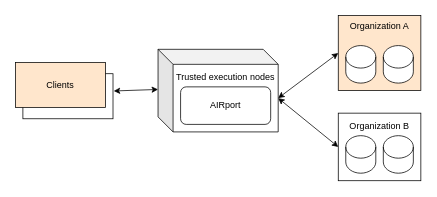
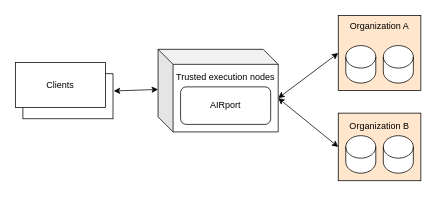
- <mxCell id="14" value="Clients" style="rounded=0;whiteSpace=wrap;html=1;fillColor=#ffe6cc;" vertex="1" parent="1"><mxGeometry x="20" y="82.5" width="120" height="60" as="geometry" /></mxCell>
+ <mxCell id="14" value="Clients" style="rounded=0;whiteSpace=wrap;html=1;" vertex="1" parent="1"><mxGeometry x="20" y="82.5" width="120" height="60" as="geometry" /></mxCell>
- <mxCell id="3" value="Organization B&lt;br&gt;&lt;br&gt;&lt;br&gt;&lt;br&gt;&lt;br&gt;" style="rounded=0;whiteSpace=wrap;html=1;" vertex="1" parent="1"><mxGeometry x="450" y="150" width="110" height="90" as="geometry" /></mxCell>
+ <mxCell id="3" value="Organization B&lt;br&gt;&lt;br&gt;&lt;br&gt;&lt;br&gt;&lt;br&gt;" style="rounded=0;whiteSpace=wrap;html=1;fillColor=#ffe6cc;" vertex="1" parent="1"><mxGeometry x="450" y="150" width="110" height="90" as="geometry" /></mxCell>
